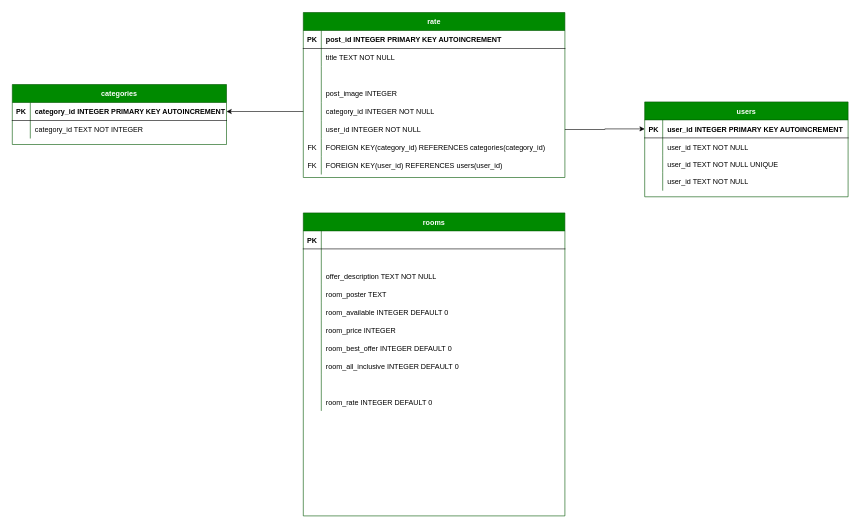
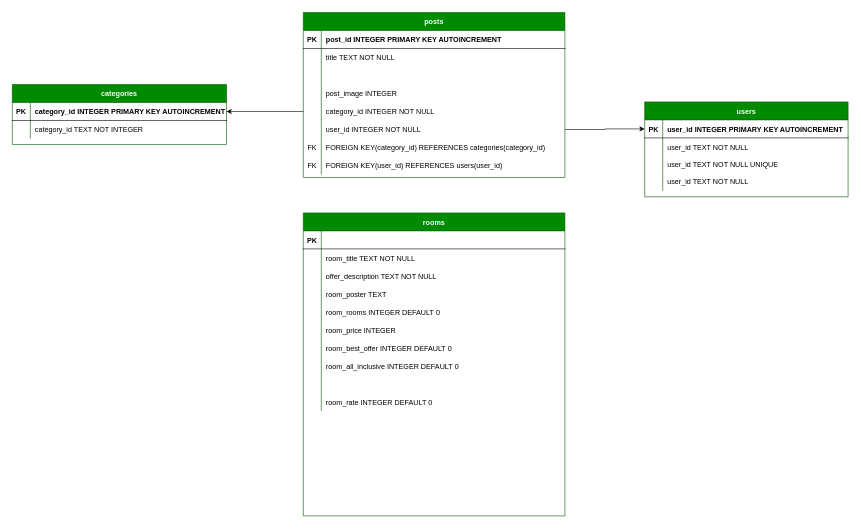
- <mxCell id="23" value="rate" style="shape=table;startSize=30;container=1;collapsible=1;childLayout=tableLayout;fixedRows=1;rowLines=0;fontStyle=1;align=center;resizeLast=1;fillColor=#008a00;fontColor=#ffffff;strokeColor=#005700;" parent="1" vertex="1"><mxGeometry x="505" y="20" width="436" height="275.0" as="geometry" /></mxCell>
+ <mxCell id="23" value="posts" style="shape=table;startSize=30;container=1;collapsible=1;childLayout=tableLayout;fixedRows=1;rowLines=0;fontStyle=1;align=center;resizeLast=1;fillColor=#008a00;fontColor=#ffffff;strokeColor=#005700;" parent="1" vertex="1"><mxGeometry x="505" y="20" width="436" height="275.0" as="geometry" /></mxCell>
+ <mxCell id="53" value="room_title TEXT NOT NULL" style="shape=partialRectangle;overflow=hidden;connectable=0;fillColor=none;top=0;left=0;bottom=0;right=0;align=left;spacingLeft=6;" parent="51" vertex="1"><mxGeometry x="30" width="406" height="30" as="geometry"><mxRectangle width="406" height="30" as="alternateBounds" /></mxGeometry></mxCell>
- <mxCell id="62" value="room_available INTEGER DEFAULT 0" style="shape=partialRectangle;overflow=hidden;connectable=0;fillColor=none;top=0;left=0;bottom=0;right=0;align=left;spacingLeft=6;" parent="60" vertex="1"><mxGeometry x="30" width="406" height="30" as="geometry"><mxRectangle width="406" height="30" as="alternateBounds" /></mxGeometry></mxCell>
+ <mxCell id="62" value="room_rooms INTEGER DEFAULT 0" style="shape=partialRectangle;overflow=hidden;connectable=0;fillColor=none;top=0;left=0;bottom=0;right=0;align=left;spacingLeft=6;" parent="60" vertex="1"><mxGeometry x="30" width="406" height="30" as="geometry"><mxRectangle width="406" height="30" as="alternateBounds" /></mxGeometry></mxCell>
